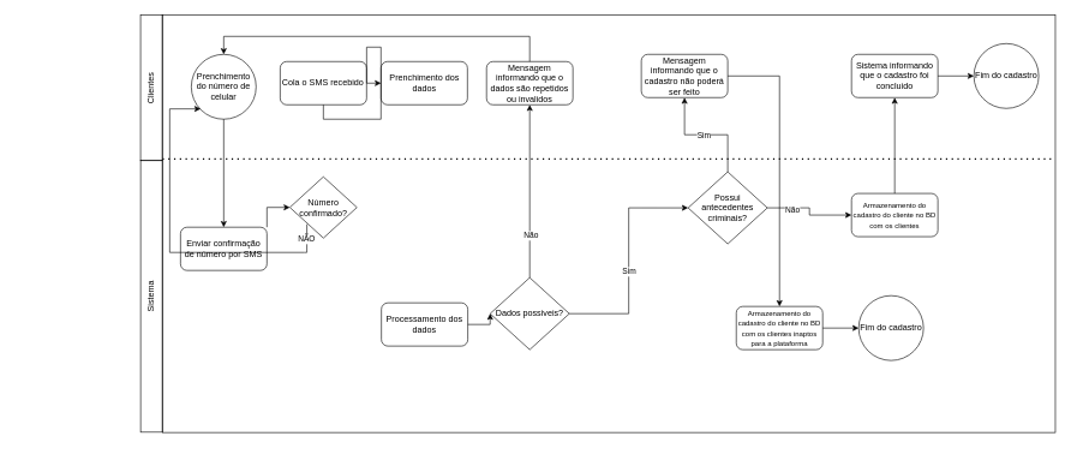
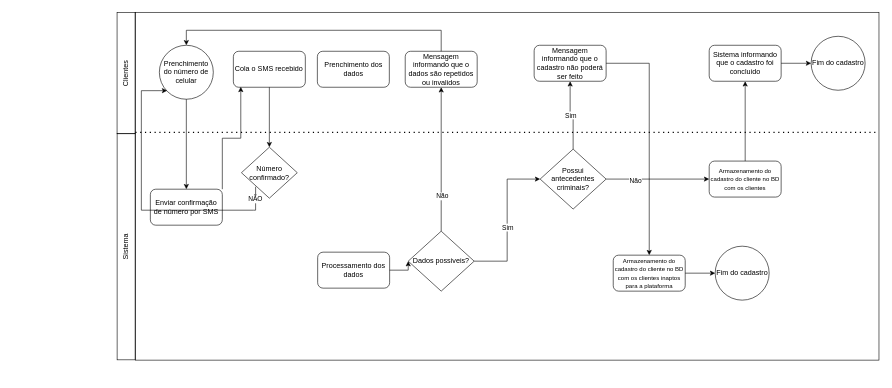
- <mxCell id="39" style="edgeStyle=orthogonalEdgeStyle;rounded=0;orthogonalLoop=1;jettySize=auto;html=1;exitX=0.5;exitY=1;exitDx=0;exitDy=0;" edge="1" parent="1" source="40" target="31"><mxGeometry relative="1" as="geometry" /></mxCell>
+ <mxCell id="39" style="edgeStyle=orthogonalEdgeStyle;rounded=0;orthogonalLoop=1;jettySize=auto;html=1;exitX=0.5;exitY=1;exitDx=0;exitDy=0;entryX=0.5;entryY=0;entryDx=0;entryDy=0;" edge="1" parent="1" source="40" target="38"><mxGeometry relative="1" as="geometry" /></mxCell>
- <mxCell id="34" style="edgeStyle=orthogonalEdgeStyle;rounded=0;orthogonalLoop=1;jettySize=auto;html=1;exitX=1;exitY=0;exitDx=0;exitDy=0;" edge="1" parent="1" source="35" target="38"><mxGeometry relative="1" as="geometry" /></mxCell>
+ <mxCell id="34" style="edgeStyle=orthogonalEdgeStyle;rounded=0;orthogonalLoop=1;jettySize=auto;html=1;exitX=1;exitY=0;exitDx=0;exitDy=0;entryX=0.103;entryY=0.99;entryDx=0;entryDy=0;entryPerimeter=0;" edge="1" parent="1" source="35" target="40"><mxGeometry relative="1" as="geometry" /></mxCell>
- <mxCell id="10" value="Possui antecedentes criminais?" style="rhombus;whiteSpace=wrap;html=1;fillColor=none;" parent="1" vertex="1"><mxGeometry x="955" y="238.12" width="110" height="100" as="geometry" /></mxCell>
+ <mxCell id="10" value="Possui antecedentes criminais?" style="rhombus;whiteSpace=wrap;html=1;fillColor=none;" parent="1" vertex="1"><mxGeometry x="900" y="248.12" width="110" height="100" as="geometry" /></mxCell>
